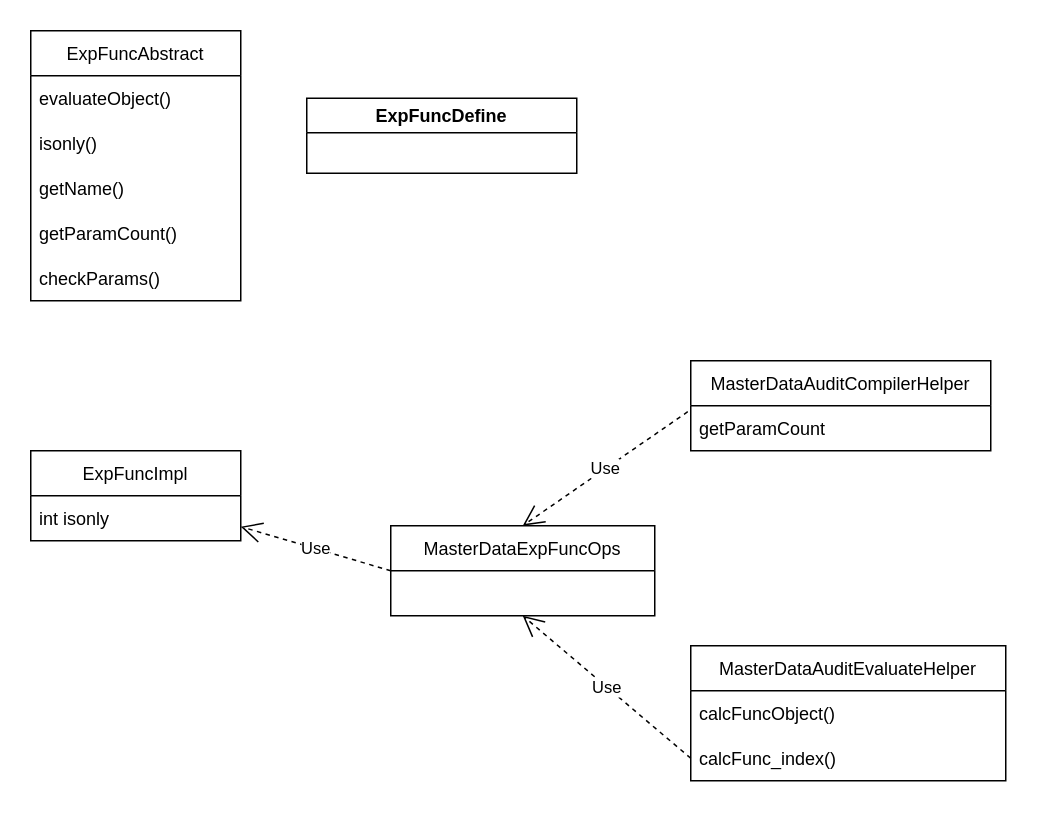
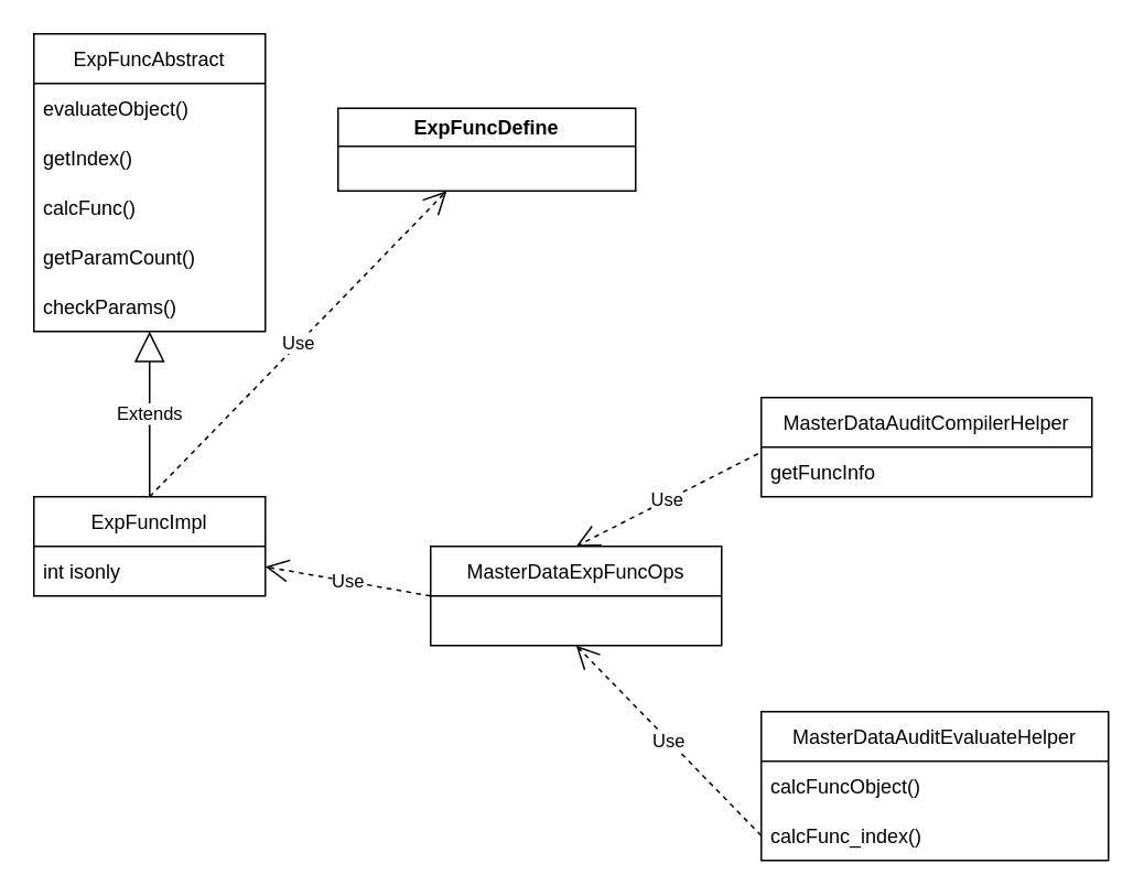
- <mxCell id="6" value="isonly()" style="text;strokeColor=none;fillColor=none;align=left;verticalAlign=middle;spacingLeft=4;spacingRight=4;overflow=hidden;points=[[0,0.5],[1,0.5]];portConstraint=eastwest;rotatable=0;" parent="4" vertex="1"><mxGeometry y="60" width="140" height="30" as="geometry" /></mxCell>
+ <mxCell id="6" value="getIndex()" style="text;strokeColor=none;fillColor=none;align=left;verticalAlign=middle;spacingLeft=4;spacingRight=4;overflow=hidden;points=[[0,0.5],[1,0.5]];portConstraint=eastwest;rotatable=0;" parent="4" vertex="1"><mxGeometry y="60" width="140" height="30" as="geometry" /></mxCell>
- <mxCell id="7" value="getName()" style="text;strokeColor=none;fillColor=none;align=left;verticalAlign=middle;spacingLeft=4;spacingRight=4;overflow=hidden;points=[[0,0.5],[1,0.5]];portConstraint=eastwest;rotatable=0;" parent="4" vertex="1"><mxGeometry y="90" width="140" height="30" as="geometry" /></mxCell>
+ <mxCell id="7" value="calcFunc()" style="text;strokeColor=none;fillColor=none;align=left;verticalAlign=middle;spacingLeft=4;spacingRight=4;overflow=hidden;points=[[0,0.5],[1,0.5]];portConstraint=eastwest;rotatable=0;" parent="4" vertex="1"><mxGeometry y="90" width="140" height="30" as="geometry" /></mxCell>
+ <mxCell id="12" value="Use" style="endArrow=open;endSize=12;dashed=1;html=1;rounded=0;exitX=0.5;exitY=0;exitDx=0;exitDy=0;" parent="1" source="2" target="11" edge="1"><mxGeometry width="160" relative="1" as="geometry"><mxPoint x="300" y="310" as="sourcePoint" /><mxPoint x="460" y="310" as="targetPoint" /></mxGeometry></mxCell>
+ <mxCell id="10" value="Extends" style="endArrow=block;endSize=16;endFill=0;html=1;rounded=0;exitX=0.5;exitY=0;exitDx=0;exitDy=0;" parent="1" source="2" target="4" edge="1"><mxGeometry width="160" relative="1" as="geometry"><mxPoint x="300" y="310" as="sourcePoint" /><mxPoint x="460" y="310" as="targetPoint" /></mxGeometry></mxCell>
- <mxCell id="14" value="getParamCount" style="text;strokeColor=none;fillColor=none;align=left;verticalAlign=middle;spacingLeft=4;spacingRight=4;overflow=hidden;points=[[0,0.5],[1,0.5]];portConstraint=eastwest;rotatable=0;" parent="13" vertex="1"><mxGeometry y="30" width="200" height="30" as="geometry" /></mxCell>
+ <mxCell id="14" value="getFuncInfo" style="text;strokeColor=none;fillColor=none;align=left;verticalAlign=middle;spacingLeft=4;spacingRight=4;overflow=hidden;points=[[0,0.5],[1,0.5]];portConstraint=eastwest;rotatable=0;" parent="13" vertex="1"><mxGeometry y="30" width="200" height="30" as="geometry" /></mxCell>
- <mxCell id="15" value="MasterDataExpFuncOps" style="swimlane;fontStyle=0;childLayout=stackLayout;horizontal=1;startSize=30;horizontalStack=0;resizeParent=1;resizeParentMax=0;resizeLast=0;collapsible=1;marginBottom=0;" parent="1" vertex="1"><mxGeometry x="260" y="350" width="176" height="60" as="geometry" /></mxCell>
+ <mxCell id="15" value="MasterDataExpFuncOps" style="swimlane;fontStyle=0;childLayout=stackLayout;horizontal=1;startSize=30;horizontalStack=0;resizeParent=1;resizeParentMax=0;resizeLast=0;collapsible=1;marginBottom=0;" parent="1" vertex="1"><mxGeometry x="260" y="330" width="176" height="60" as="geometry" /></mxCell>
